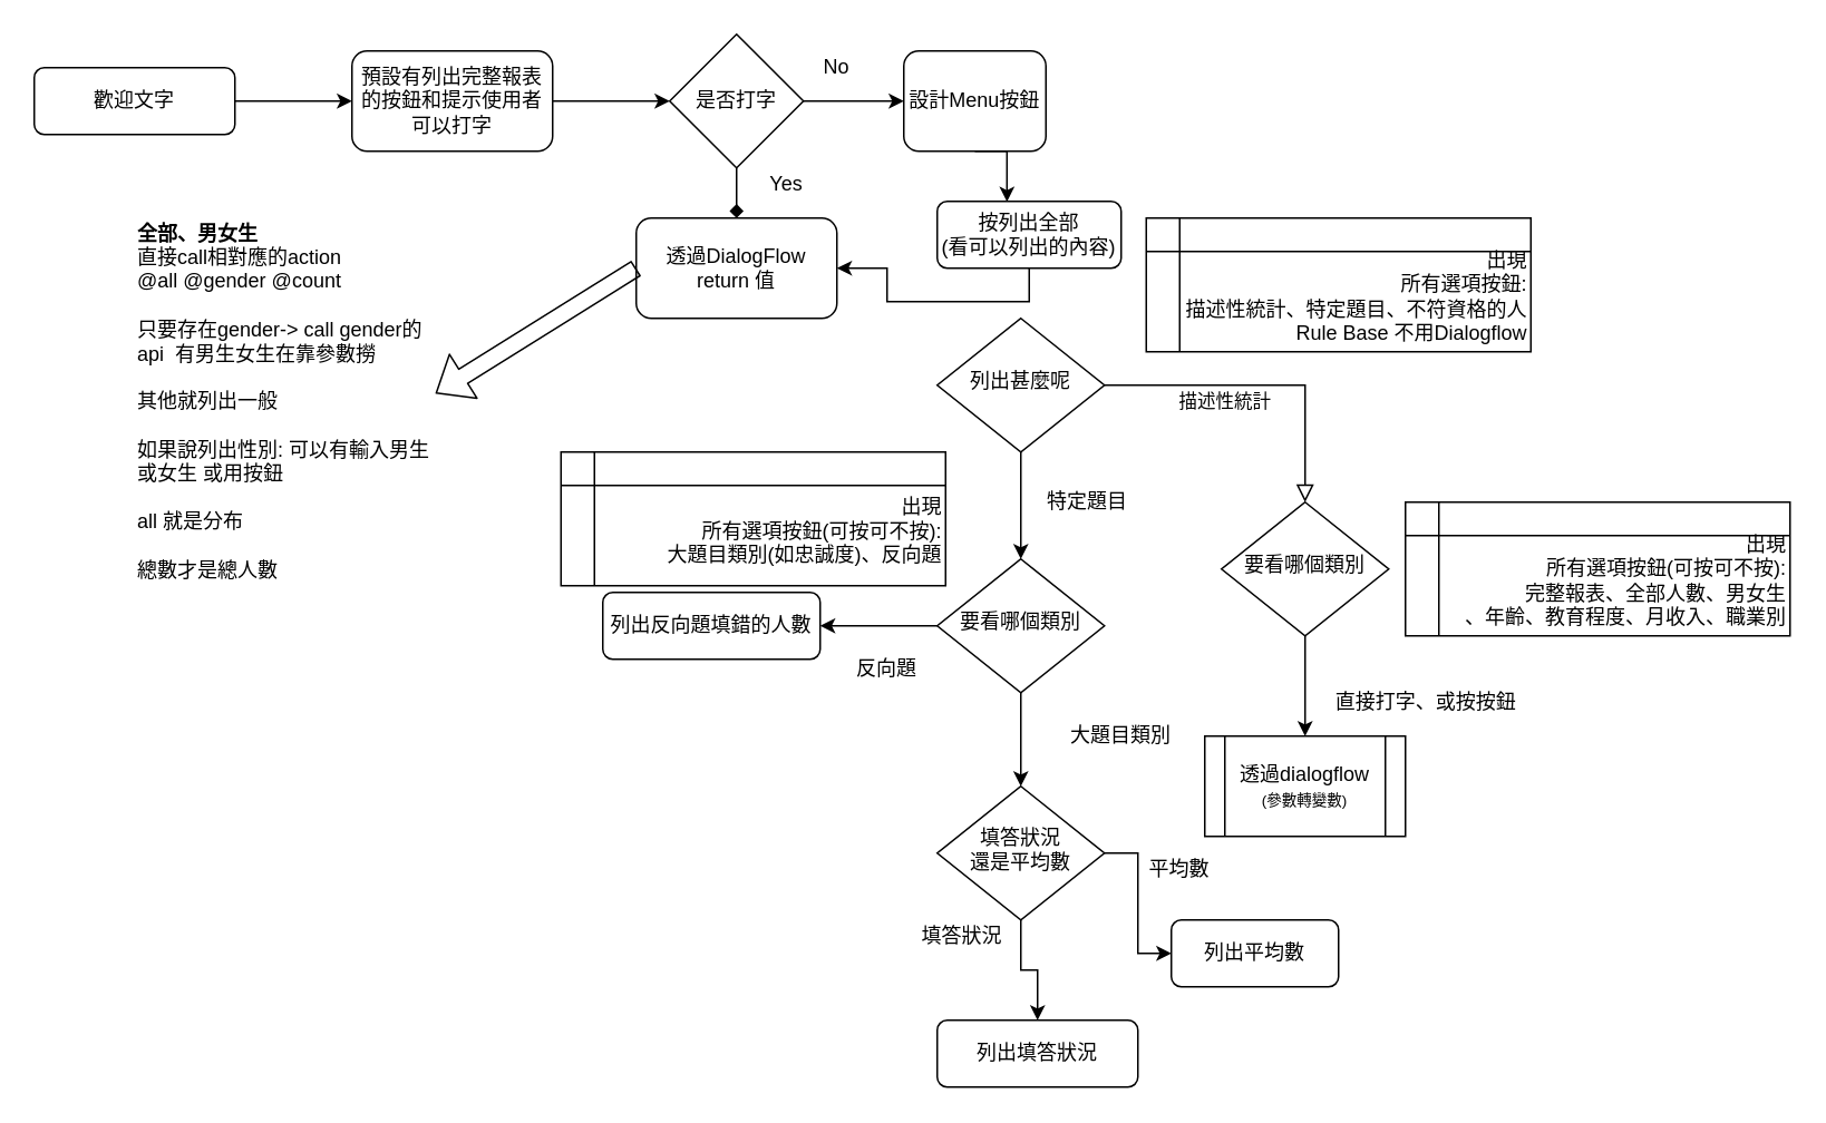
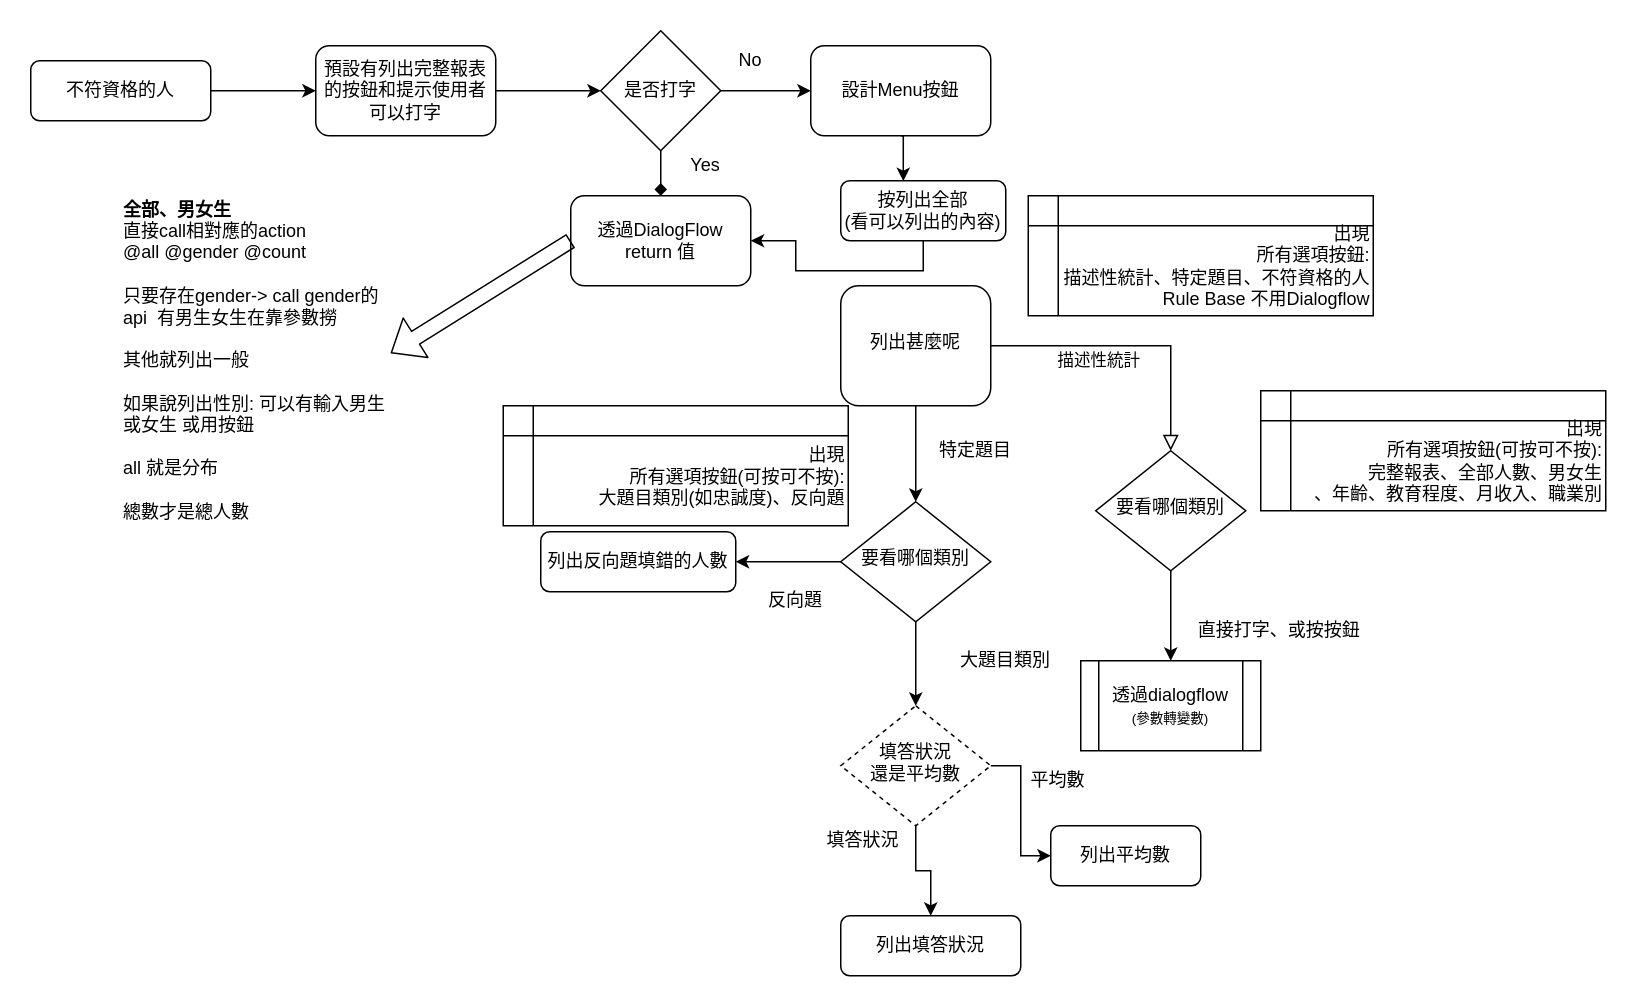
- <mxCell id="3" value="歡迎文字" style="rounded=1;whiteSpace=wrap;html=1;fontSize=12;glass=0;strokeWidth=1;shadow=0;" parent="1" vertex="1"><mxGeometry x="20" y="40" width="120" height="40" as="geometry" /></mxCell>
+ <mxCell id="3" value="不符資格的人" style="rounded=1;whiteSpace=wrap;html=1;fontSize=12;glass=0;strokeWidth=1;shadow=0;" parent="1" vertex="1"><mxGeometry x="20" y="40" width="120" height="40" as="geometry" /></mxCell>
- <mxCell id="26" value="設計Menu按鈕" style="rounded=1;whiteSpace=wrap;html=1;" vertex="1" parent="1"><mxGeometry x="540" y="30" width="85" height="60" as="geometry" /></mxCell>
+ <mxCell id="26" value="設計Menu按鈕" style="rounded=1;whiteSpace=wrap;html=1;" vertex="1" parent="1"><mxGeometry x="540" y="30" width="120" height="60" as="geometry" /></mxCell>
- <mxCell id="30" value="列出甚麼呢" style="rhombus;whiteSpace=wrap;html=1;shadow=0;fontFamily=Helvetica;fontSize=12;align=center;strokeWidth=1;spacing=6;spacingTop=-4;" vertex="1" parent="1"><mxGeometry x="560" y="190" width="100" height="80" as="geometry" /></mxCell>
+ <mxCell id="30" value="列出甚麼呢" style="whiteSpace=wrap;html=1;shadow=0;fontFamily=Helvetica;fontSize=12;align=center;strokeWidth=1;spacing=6;spacingTop=-4;rounded=1;" vertex="1" parent="1"><mxGeometry x="560" y="190" width="100" height="80" as="geometry" /></mxCell>
- <mxCell id="13" value="&lt;br&gt;&lt;div&gt;&lt;span&gt;出現&lt;/span&gt;&lt;/div&gt;&lt;div&gt;&lt;span&gt;所有選項按鈕(可按可不按):&lt;/span&gt;&lt;/div&gt;&lt;div&gt;&lt;/div&gt;完整報表、全部人數、男女生&lt;br&gt;、年齡、教育程度、月收入、職業別" style="shape=internalStorage;whiteSpace=wrap;html=1;backgroundOutline=1;align=right;" vertex="1" parent="1"><mxGeometry x="840" y="300" width="230" height="80" as="geometry" /></mxCell>
+ <mxCell id="13" value="&lt;br&gt;&lt;div&gt;&lt;span&gt;出現&lt;/span&gt;&lt;/div&gt;&lt;div&gt;&lt;span&gt;所有選項按鈕(可按可不按):&lt;/span&gt;&lt;/div&gt;&lt;div&gt;&lt;/div&gt;完整報表、全部人數、男女生&lt;br&gt;、年齡、教育程度、月收入、職業別" style="shape=internalStorage;whiteSpace=wrap;html=1;backgroundOutline=1;align=right;" vertex="1" parent="1"><mxGeometry x="840" y="260" width="230" height="80" as="geometry" /></mxCell>
- <mxCell id="35" value="填答狀況&lt;br&gt;還是平均數" style="rhombus;whiteSpace=wrap;html=1;shadow=0;fontFamily=Helvetica;fontSize=12;align=center;strokeWidth=1;spacing=6;spacingTop=-4;" vertex="1" parent="1"><mxGeometry x="560" y="470" width="100" height="80" as="geometry" /></mxCell>
+ <mxCell id="35" value="填答狀況&lt;br&gt;還是平均數" style="rhombus;whiteSpace=wrap;html=1;shadow=0;fontFamily=Helvetica;fontSize=12;align=center;strokeWidth=1;spacing=6;spacingTop=-4;dashed=1;" vertex="1" parent="1"><mxGeometry x="560" y="470" width="100" height="80" as="geometry" /></mxCell>
